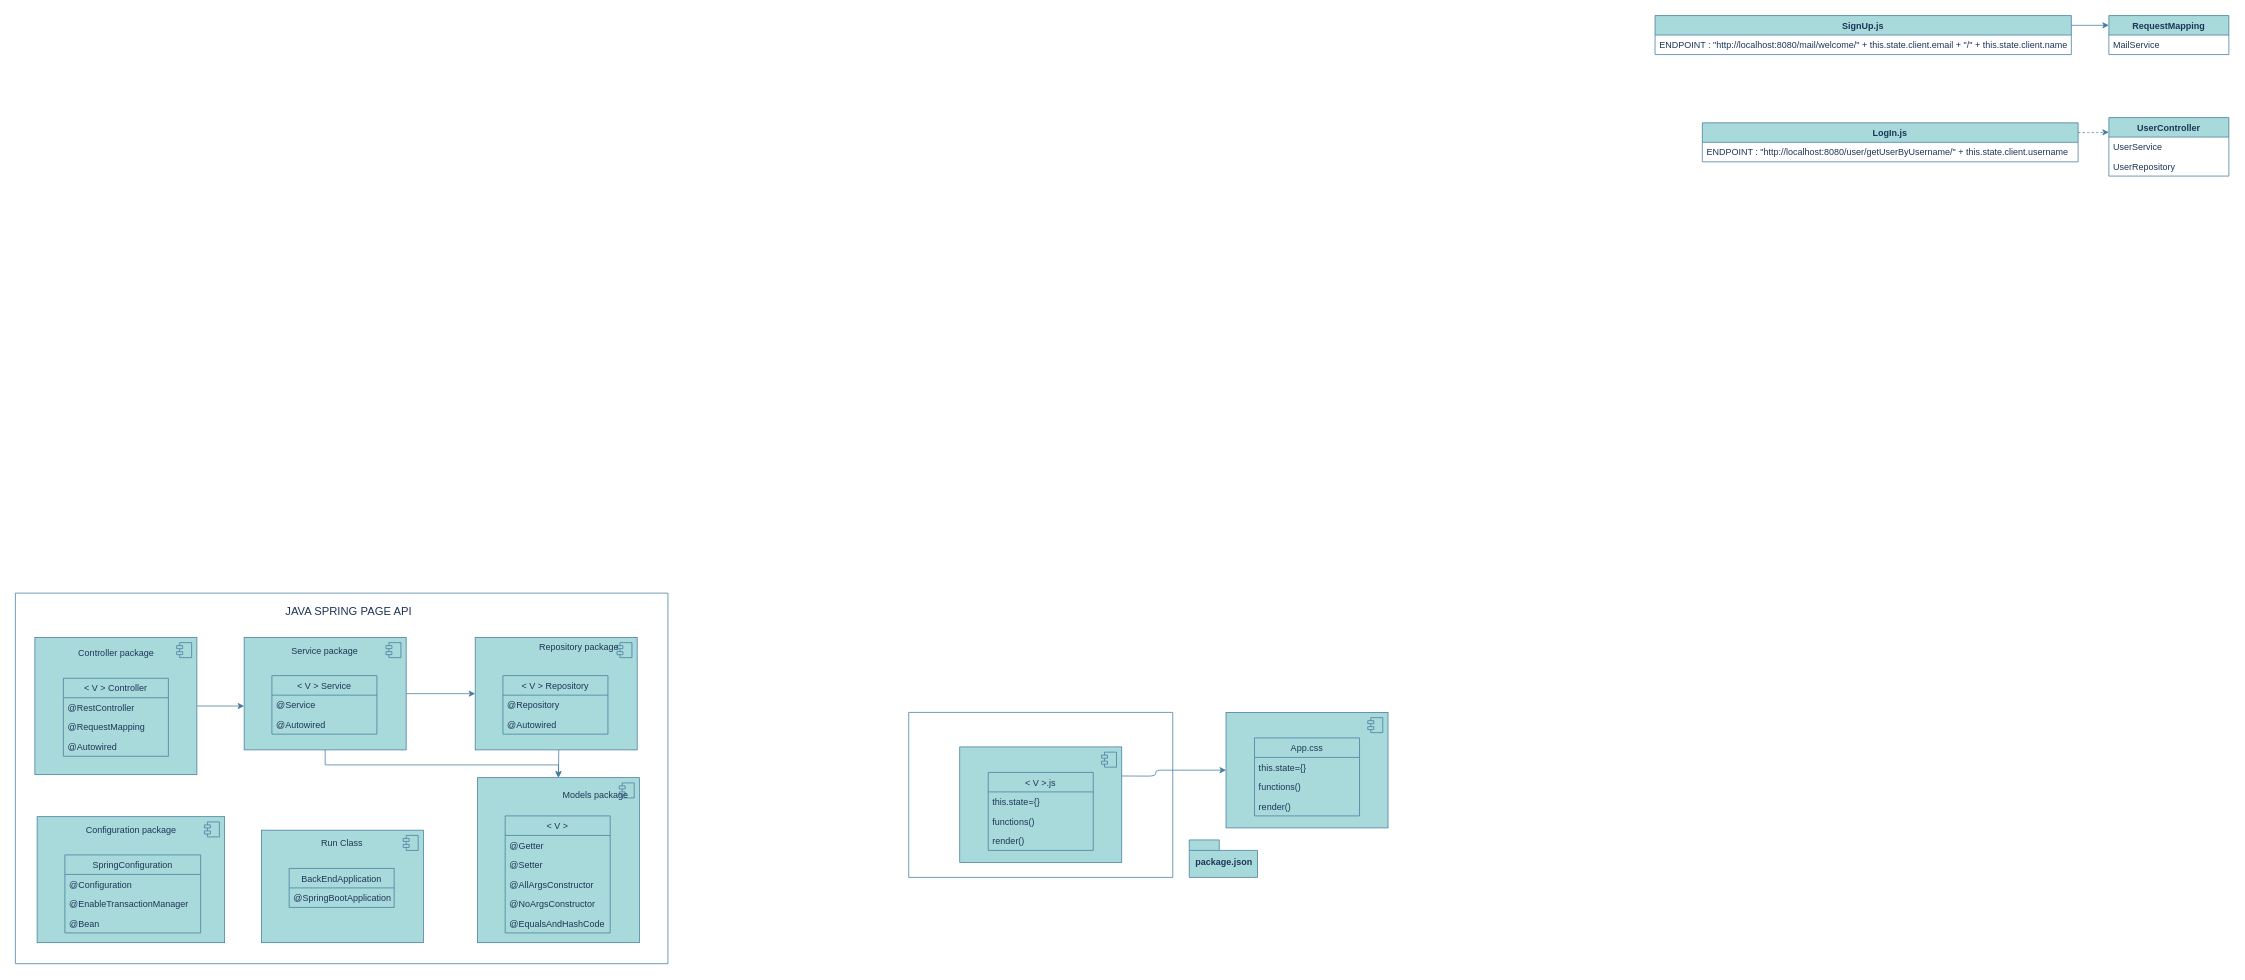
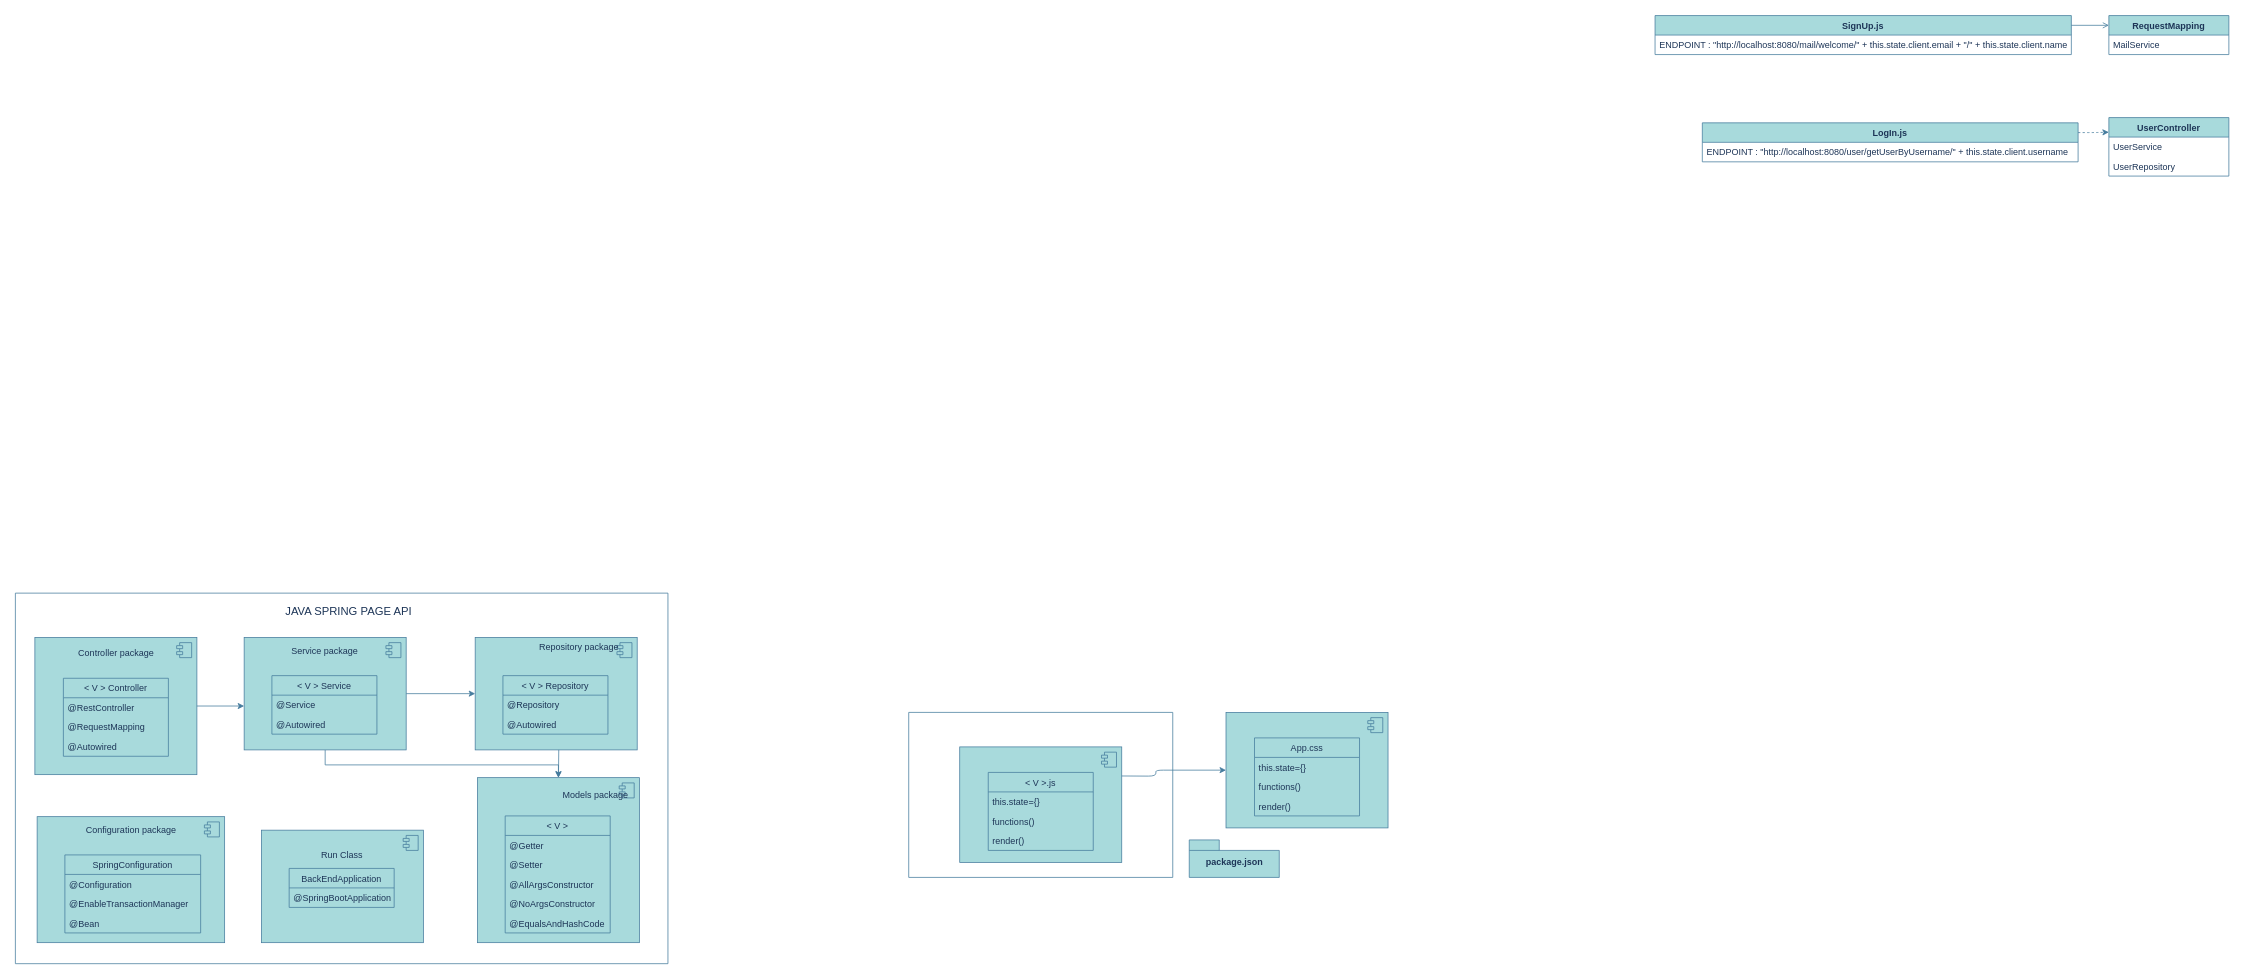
- <mxCell id="67" style="edgeStyle=orthogonalEdgeStyle;orthogonalLoop=1;jettySize=auto;html=1;exitX=1;exitY=0.25;exitDx=0;exitDy=0;entryX=0;entryY=0.25;entryDx=0;entryDy=0;fontColor=#1D3557;strokeColor=#457B9D;fillColor=#A8DADC;" edge="1" parent="1" source="63" target="65"><mxGeometry relative="1" as="geometry" /></mxCell>
+ <mxCell id="67" style="edgeStyle=orthogonalEdgeStyle;orthogonalLoop=1;jettySize=auto;html=1;exitX=1;exitY=0.25;exitDx=0;exitDy=0;entryX=0;entryY=0.25;entryDx=0;entryDy=0;fontColor=#1D3557;strokeColor=#457B9D;fillColor=#A8DADC;endArrow=open;" edge="1" parent="1" source="63" target="65"><mxGeometry relative="1" as="geometry" /></mxCell>
- <mxCell id="47" value="Run Class" style="text;html=1;align=center;verticalAlign=middle;resizable=0;points=[];autosize=1;strokeColor=none;fillColor=none;fontColor=#1D3557;rounded=0;" vertex="1" parent="1"><mxGeometry x="422.5" y="1115" width="65" height="18" as="geometry" /></mxCell>
+ <mxCell id="47" value="Run Class" style="text;html=1;align=center;verticalAlign=middle;resizable=0;points=[];autosize=1;strokeColor=none;fillColor=none;fontColor=#1D3557;rounded=0;" vertex="1" parent="1"><mxGeometry x="422.5" y="1130" width="65" height="18" as="geometry" /></mxCell>
- <mxCell id="62" value="package.json" style="shape=folder;fontStyle=1;spacingTop=10;tabWidth=40;tabHeight=14;tabPosition=left;html=1;fontColor=#1D3557;strokeColor=#457B9D;fillColor=#A8DADC;" vertex="1" parent="1"><mxGeometry x="1585" y="1119" width="91" height="50" as="geometry" /></mxCell>
+ <mxCell id="62" value="package.json" style="shape=folder;fontStyle=1;spacingTop=10;tabWidth=40;tabHeight=14;tabPosition=left;html=1;fontColor=#1D3557;strokeColor=#457B9D;fillColor=#A8DADC;" vertex="1" parent="1"><mxGeometry x="1585" y="1119" width="120" height="50" as="geometry" /></mxCell>
